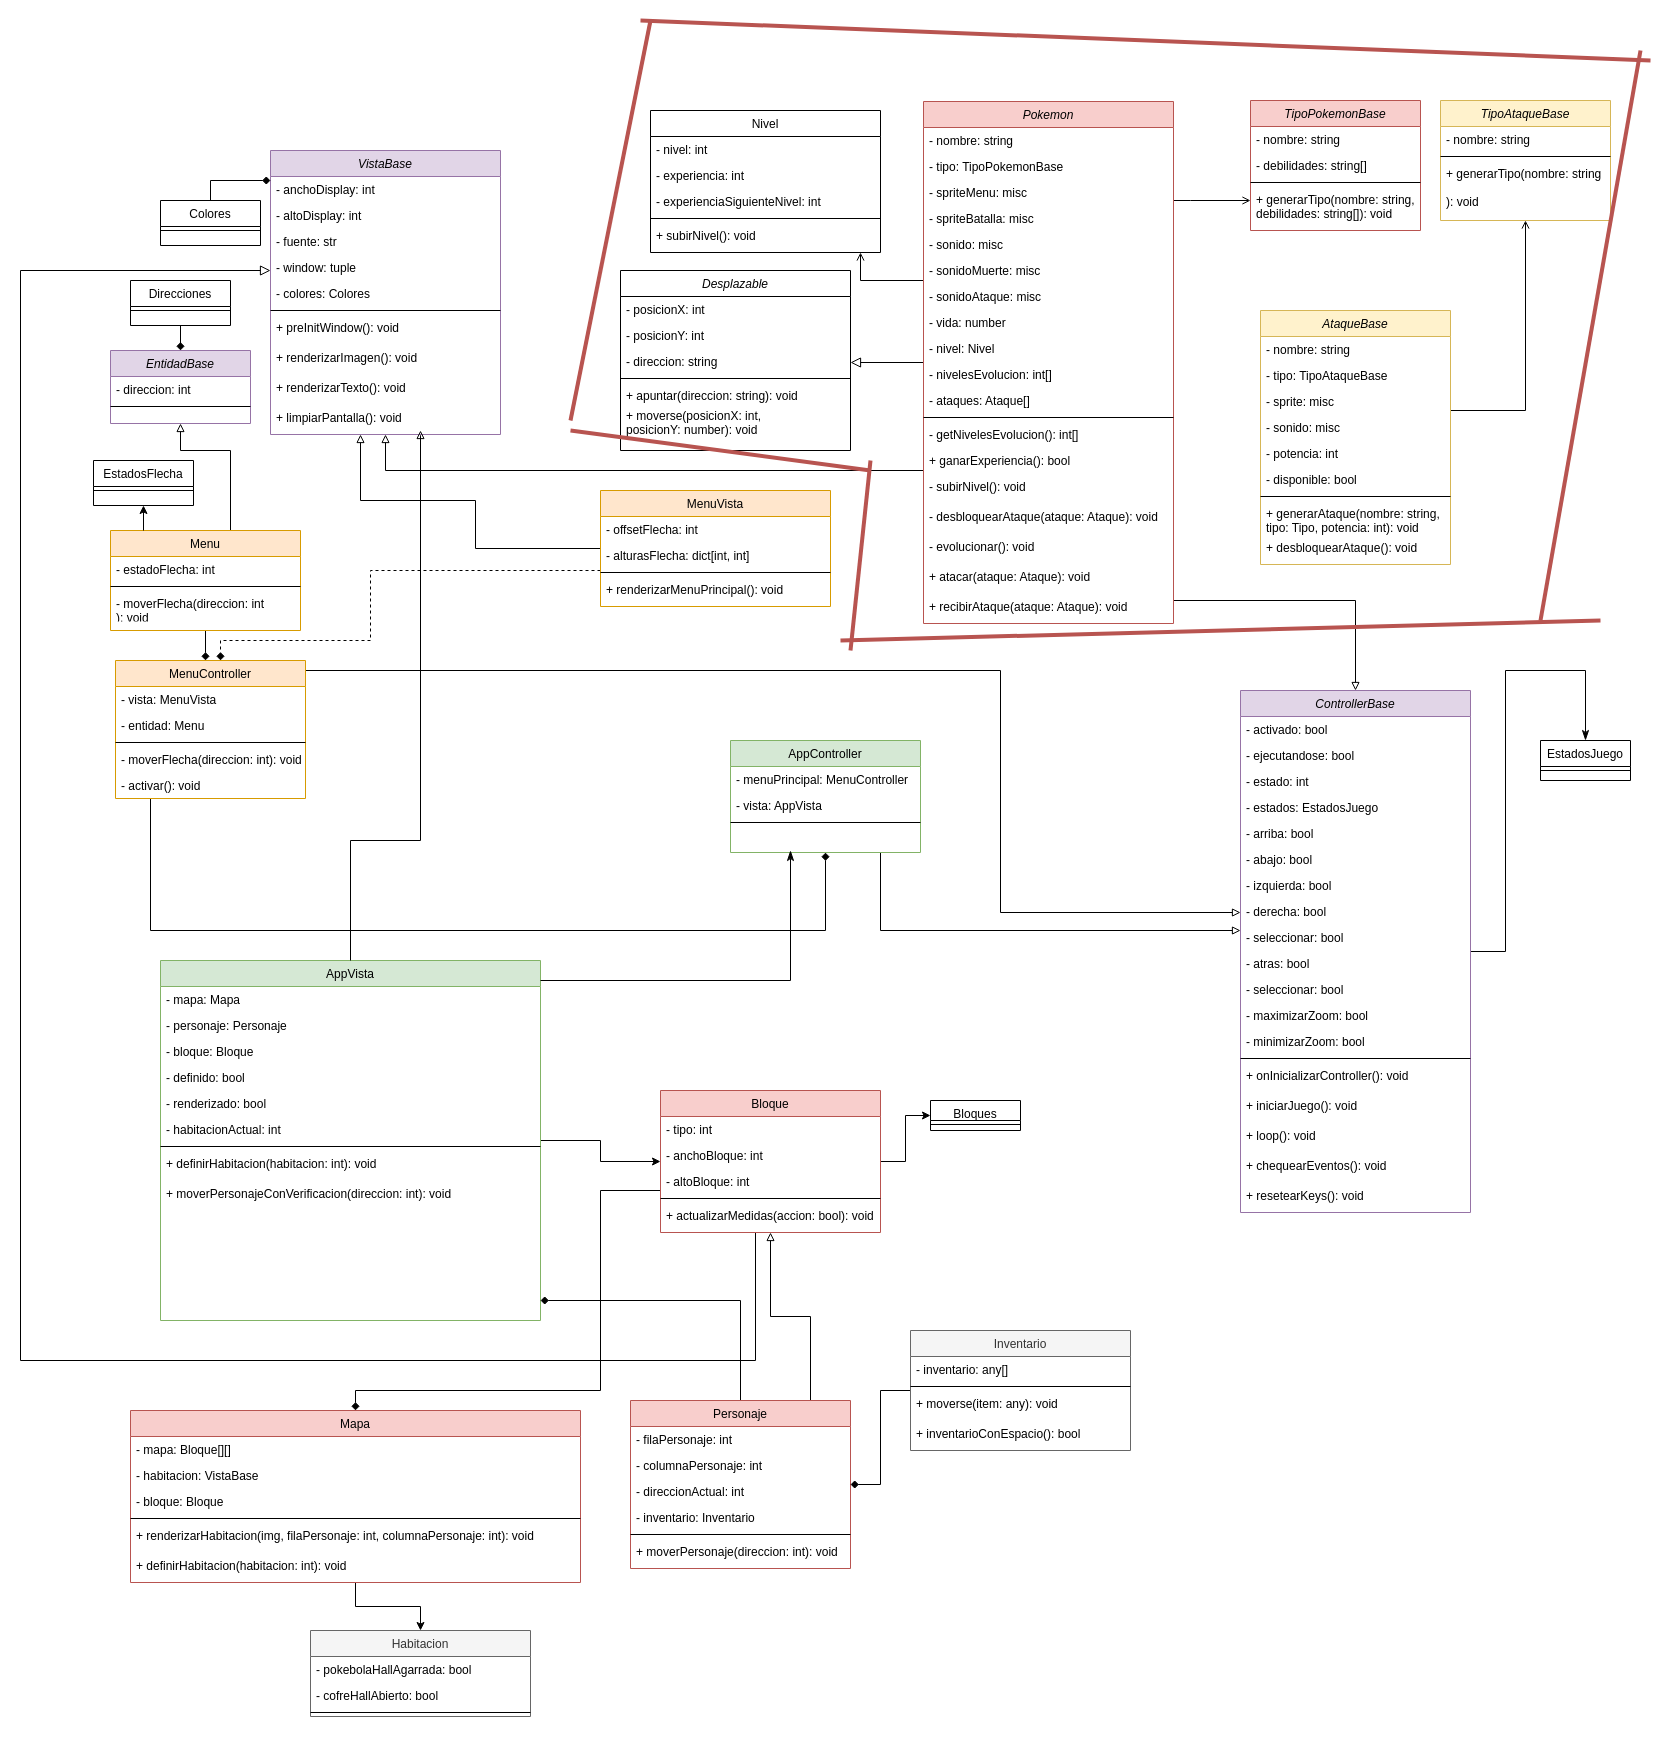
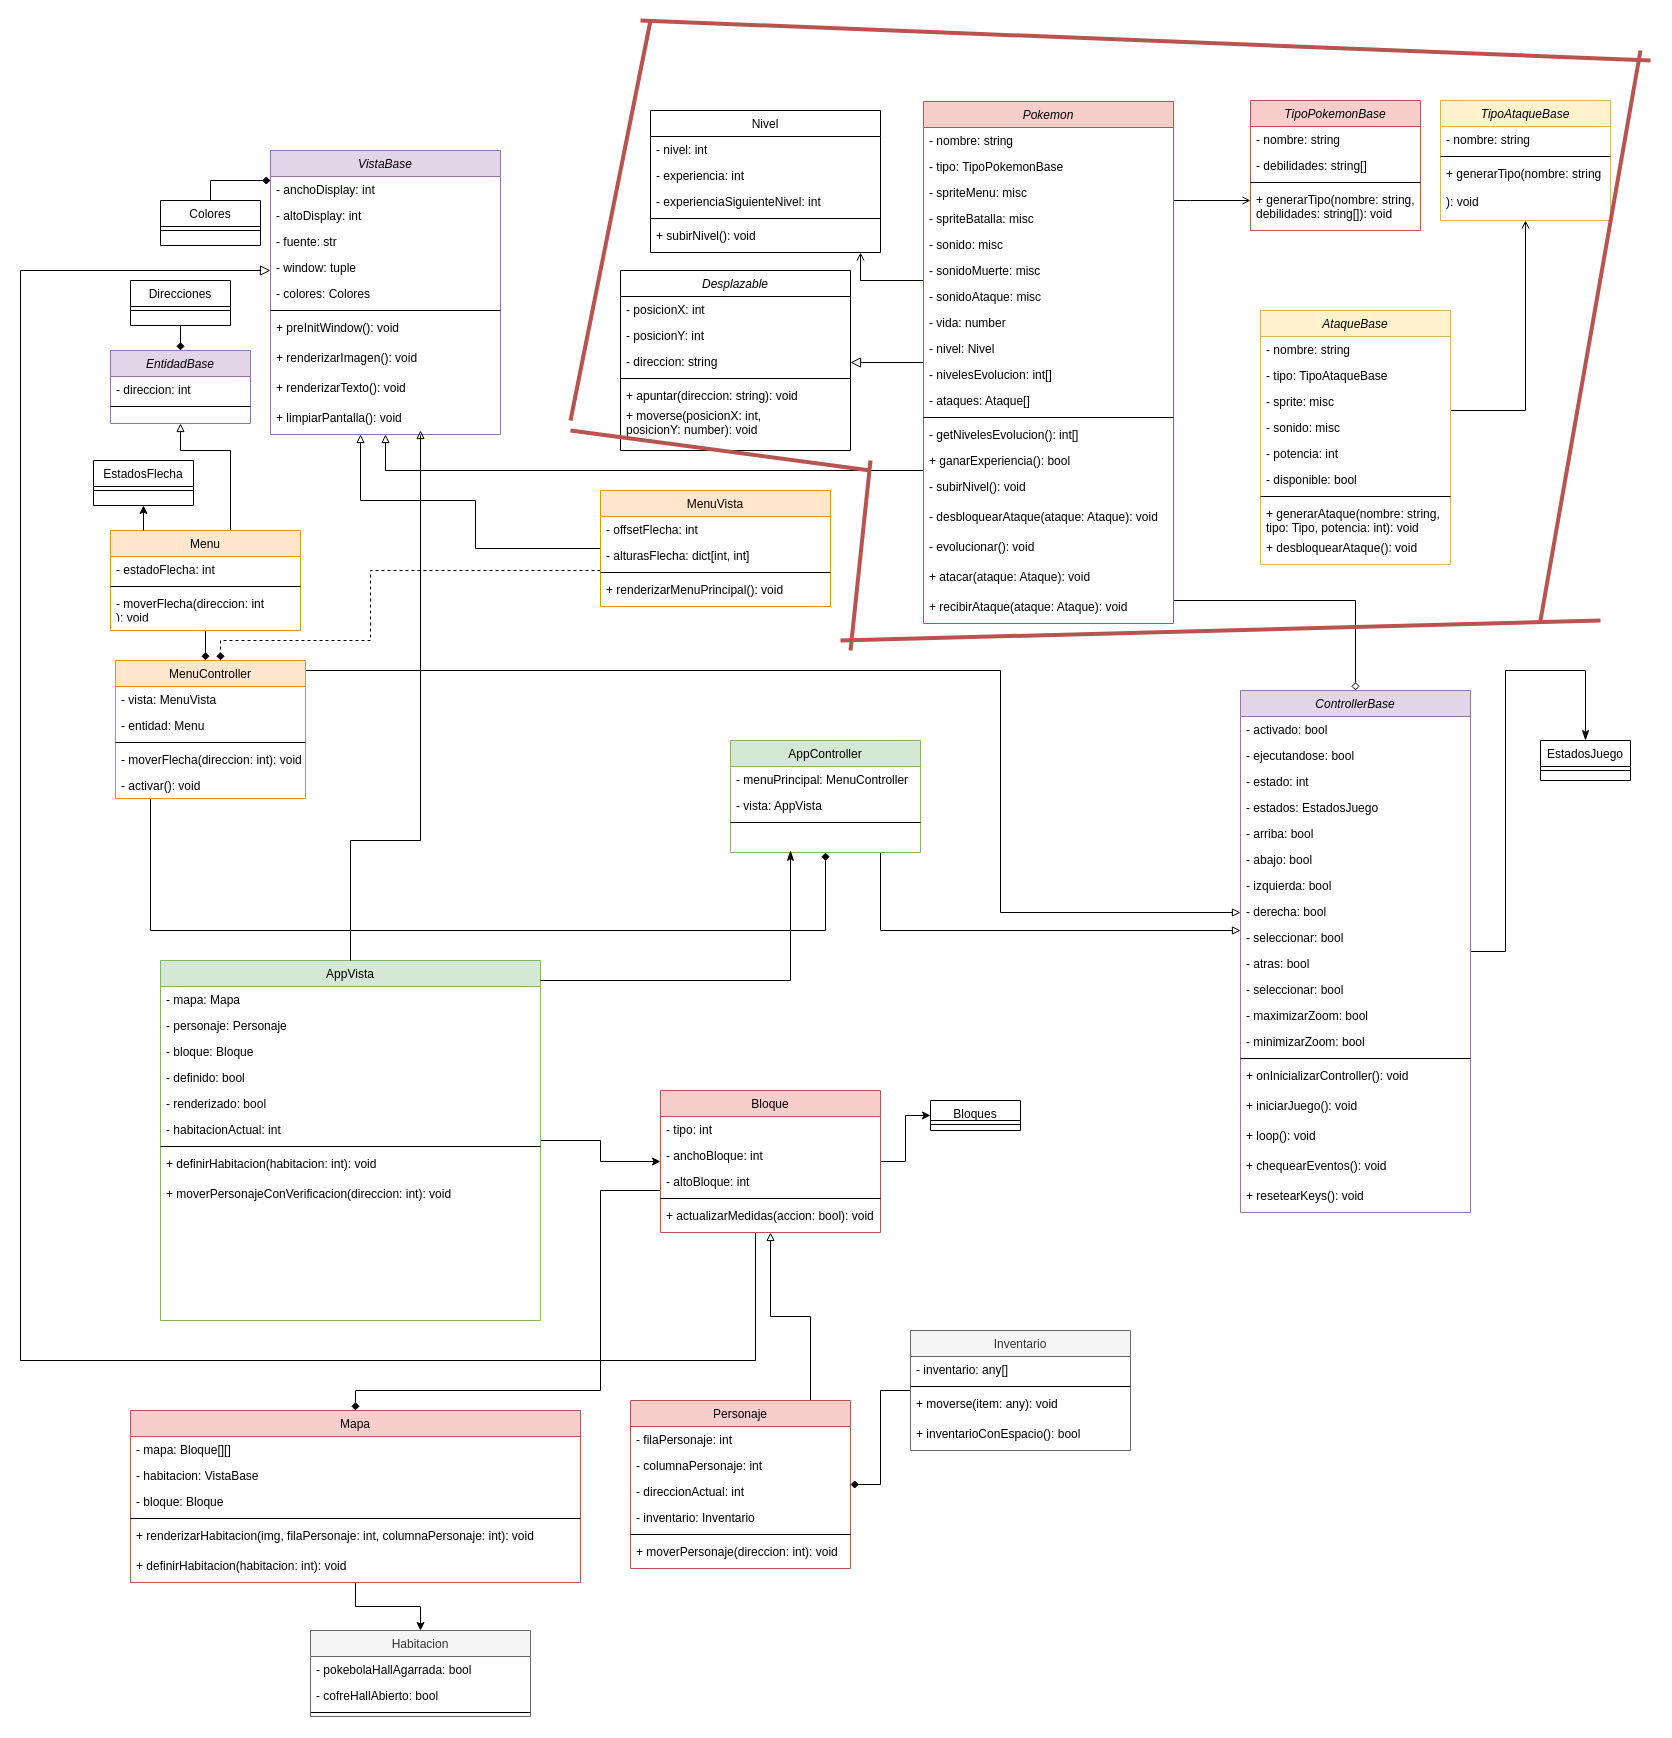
- <mxCell id="5" style="edgeStyle=orthogonalEdgeStyle;rounded=0;orthogonalLoop=1;jettySize=auto;html=1;endArrow=block;endFill=0;" parent="1" source="7" target="77" edge="1"><mxGeometry relative="1" as="geometry"><Array as="points"><mxPoint x="1355" y="600" /></Array></mxGeometry></mxCell>
+ <mxCell id="5" style="edgeStyle=orthogonalEdgeStyle;rounded=0;orthogonalLoop=1;jettySize=auto;html=1;endArrow=diamond;endFill=0;" parent="1" source="7" target="77" edge="1"><mxGeometry relative="1" as="geometry"><Array as="points"><mxPoint x="1355" y="600" /></Array></mxGeometry></mxCell>
- <mxCell id="158" style="edgeStyle=orthogonalEdgeStyle;rounded=0;orthogonalLoop=1;jettySize=auto;html=1;startArrow=none;startFill=0;endArrow=diamond;endFill=1;endSize=6;strokeWidth=1;" edge="1" parent="1" source="159" target="134"><mxGeometry relative="1" as="geometry"><Array as="points"><mxPoint x="740" y="1300" /></Array></mxGeometry></mxCell>
